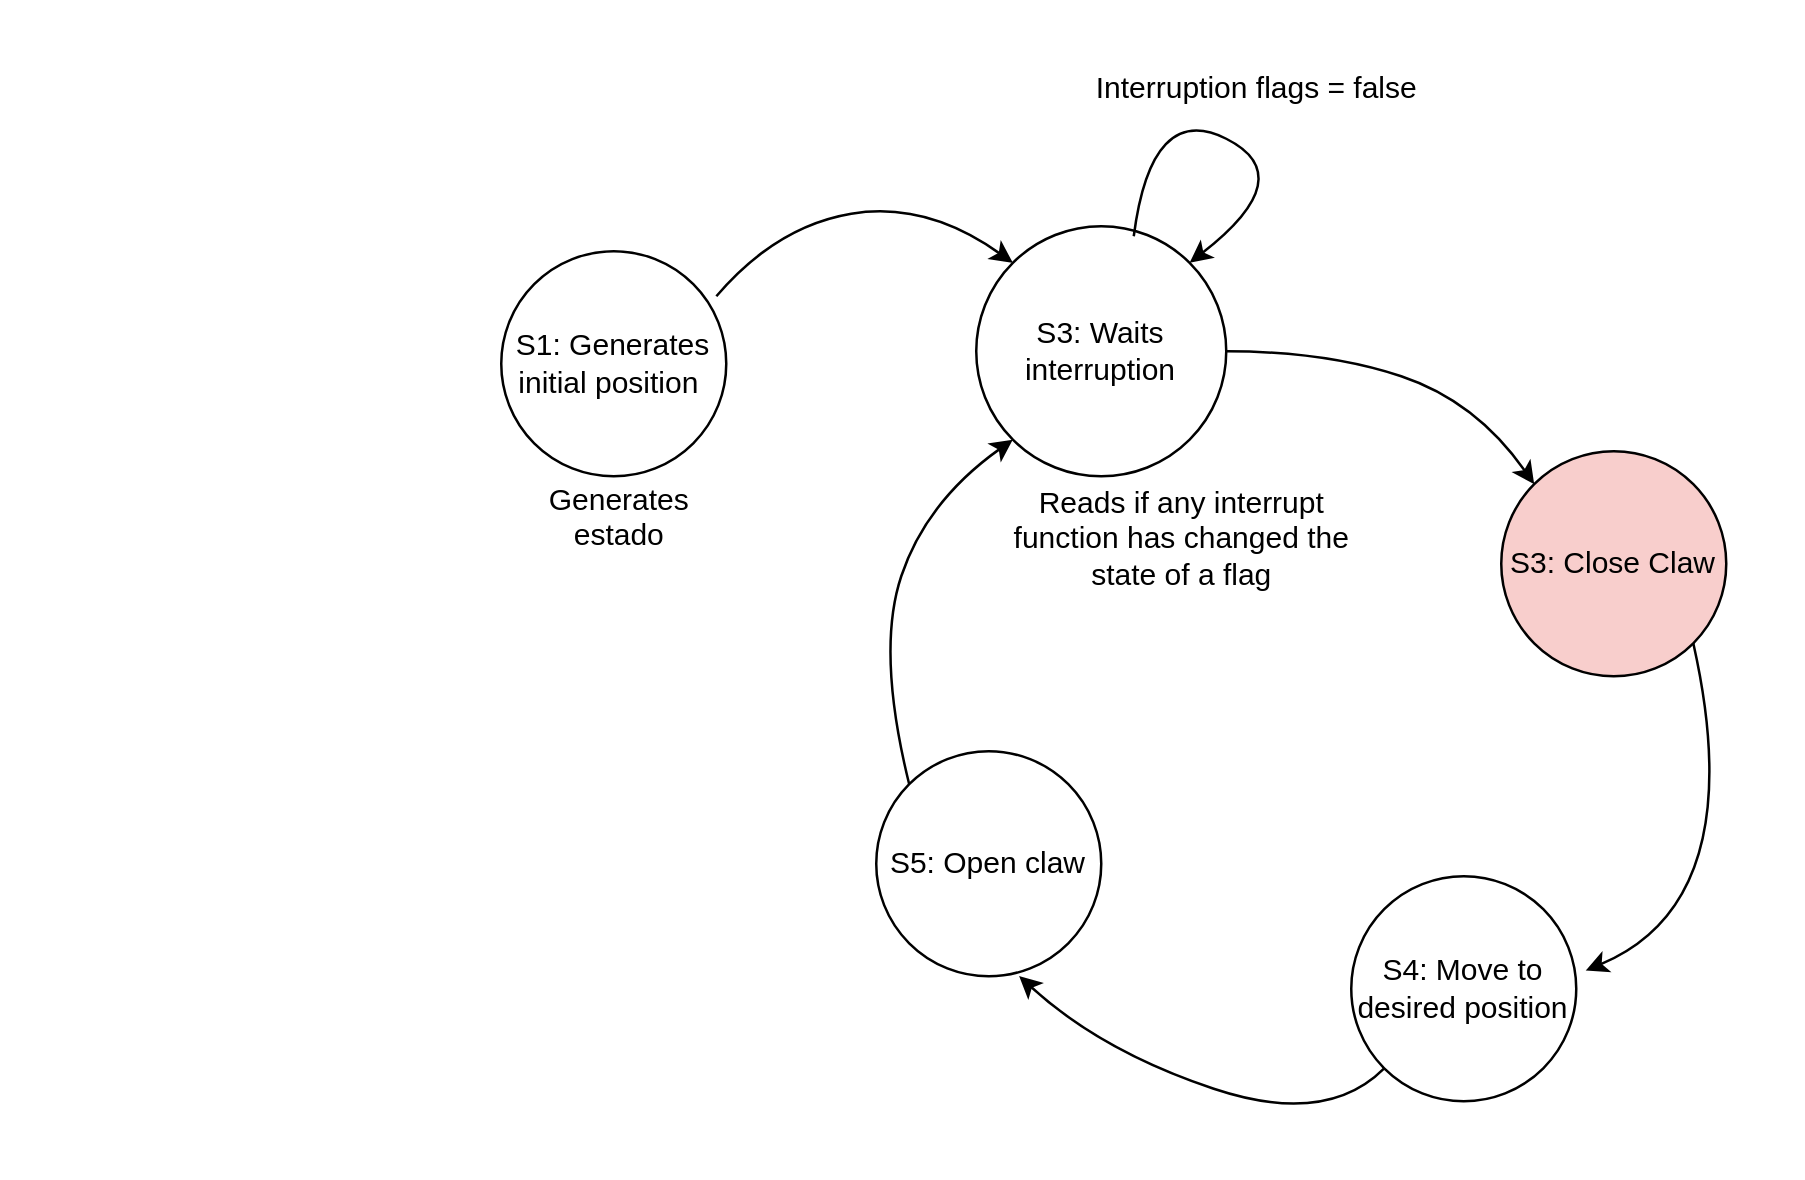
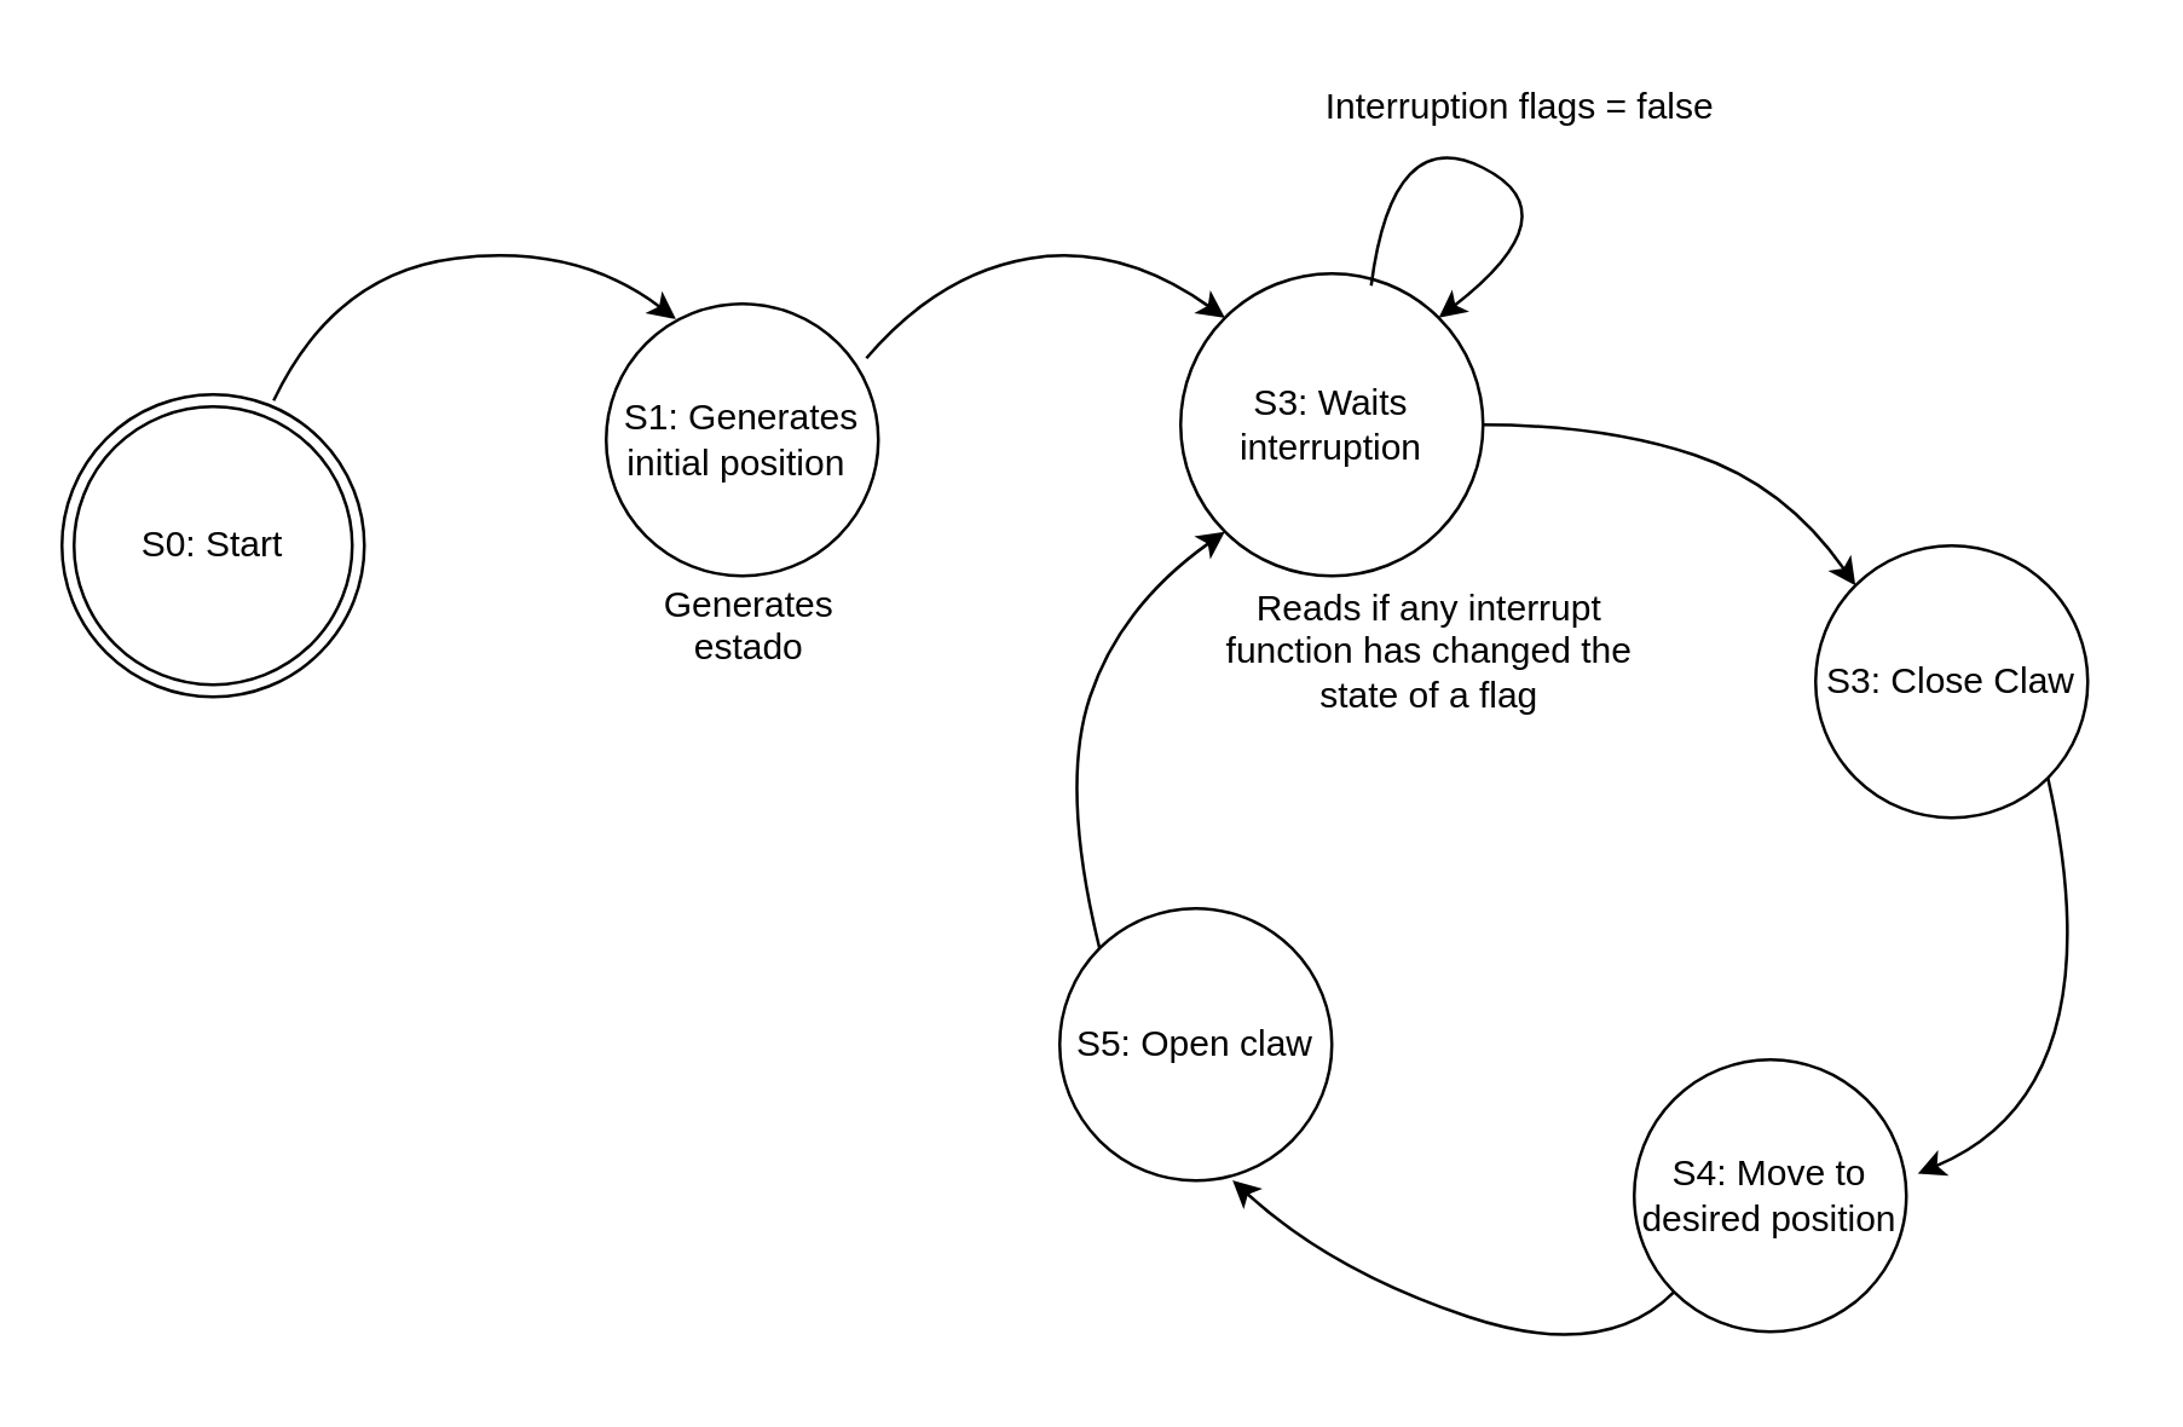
+ <mxCell id="9" value="" style="curved=1;endArrow=classic;html=1;exitX=0.02;exitY=0.3;exitDx=0;exitDy=0;exitPerimeter=0;entryX=0.256;entryY=0.056;entryDx=0;entryDy=0;entryPerimeter=0;" parent="1" source="2" target="3" edge="1"><mxGeometry width="50" height="50" relative="1" as="geometry"><mxPoint x="100" y="120" as="sourcePoint" /><mxPoint x="150" y="70" as="targetPoint" /><Array as="points"><mxPoint x="110" y="90" /><mxPoint x="190" y="80" /></Array></mxGeometry></mxCell>
+ <mxCell id="2" value="S0: Start" style="ellipse;shape=doubleEllipse;whiteSpace=wrap;html=1;aspect=fixed;direction=south;" parent="1" vertex="1"><mxGeometry x="20" y="130" width="100" height="100" as="geometry" /></mxCell>
- <mxCell id="5" value="S3: Close Claw" style="ellipse;whiteSpace=wrap;html=1;aspect=fixed;fillColor=#f8cecc;" parent="1" vertex="1"><mxGeometry x="600" y="180" width="90" height="90" as="geometry" /></mxCell>
+ <mxCell id="5" value="S3: Close Claw" style="ellipse;whiteSpace=wrap;html=1;aspect=fixed;" parent="1" vertex="1"><mxGeometry x="600" y="180" width="90" height="90" as="geometry" /></mxCell>
